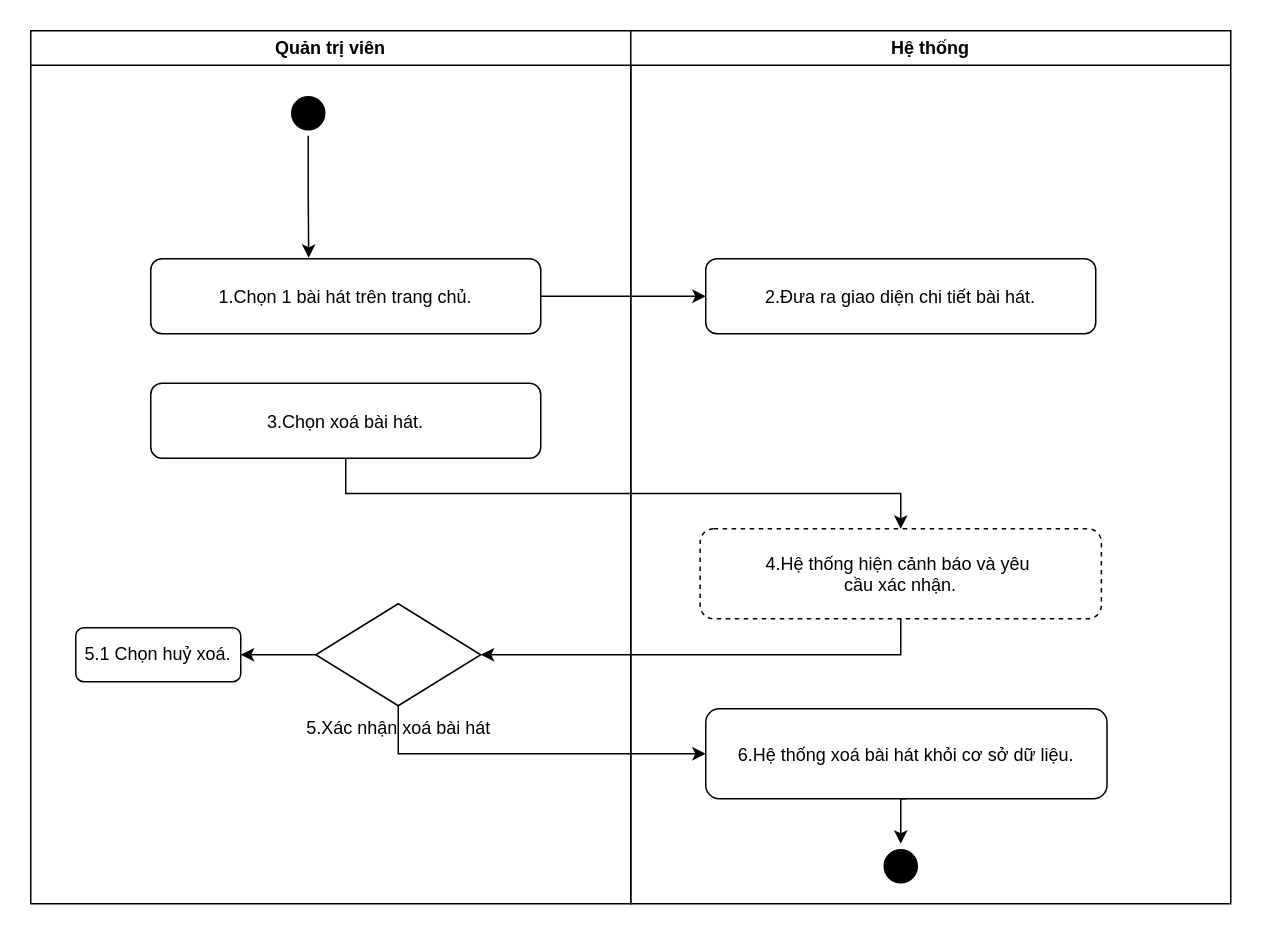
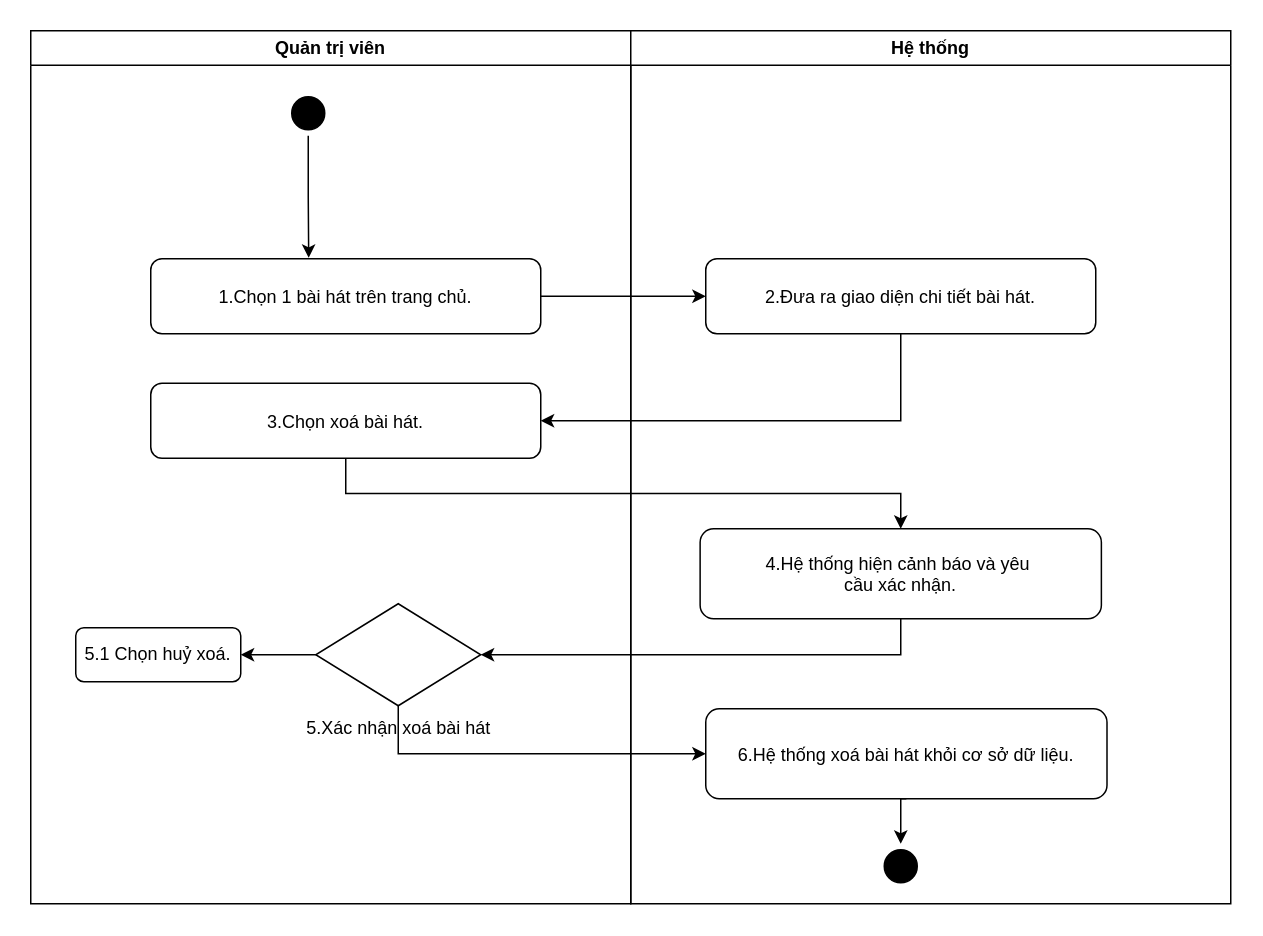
+ <mxCell id="18" style="edgeStyle=orthogonalEdgeStyle;rounded=0;orthogonalLoop=1;jettySize=auto;html=1;exitX=0.5;exitY=1;exitDx=0;exitDy=0;entryX=1;entryY=0.5;entryDx=0;entryDy=0;" parent="1" source="13" target="4" edge="1"><mxGeometry relative="1" as="geometry" /></mxCell>
- <mxCell id="12" value="4.Hệ thống hiện cảnh báo và yêu &#10;cầu xác nhận." style="rounded=1;dashed=1;" parent="11" vertex="1"><mxGeometry x="46.25" y="332" width="267.5" height="60" as="geometry" /></mxCell>
+ <mxCell id="12" value="4.Hệ thống hiện cảnh báo và yêu &#10;cầu xác nhận." style="rounded=1;" parent="11" vertex="1"><mxGeometry x="46.25" y="332" width="267.5" height="60" as="geometry" /></mxCell>
